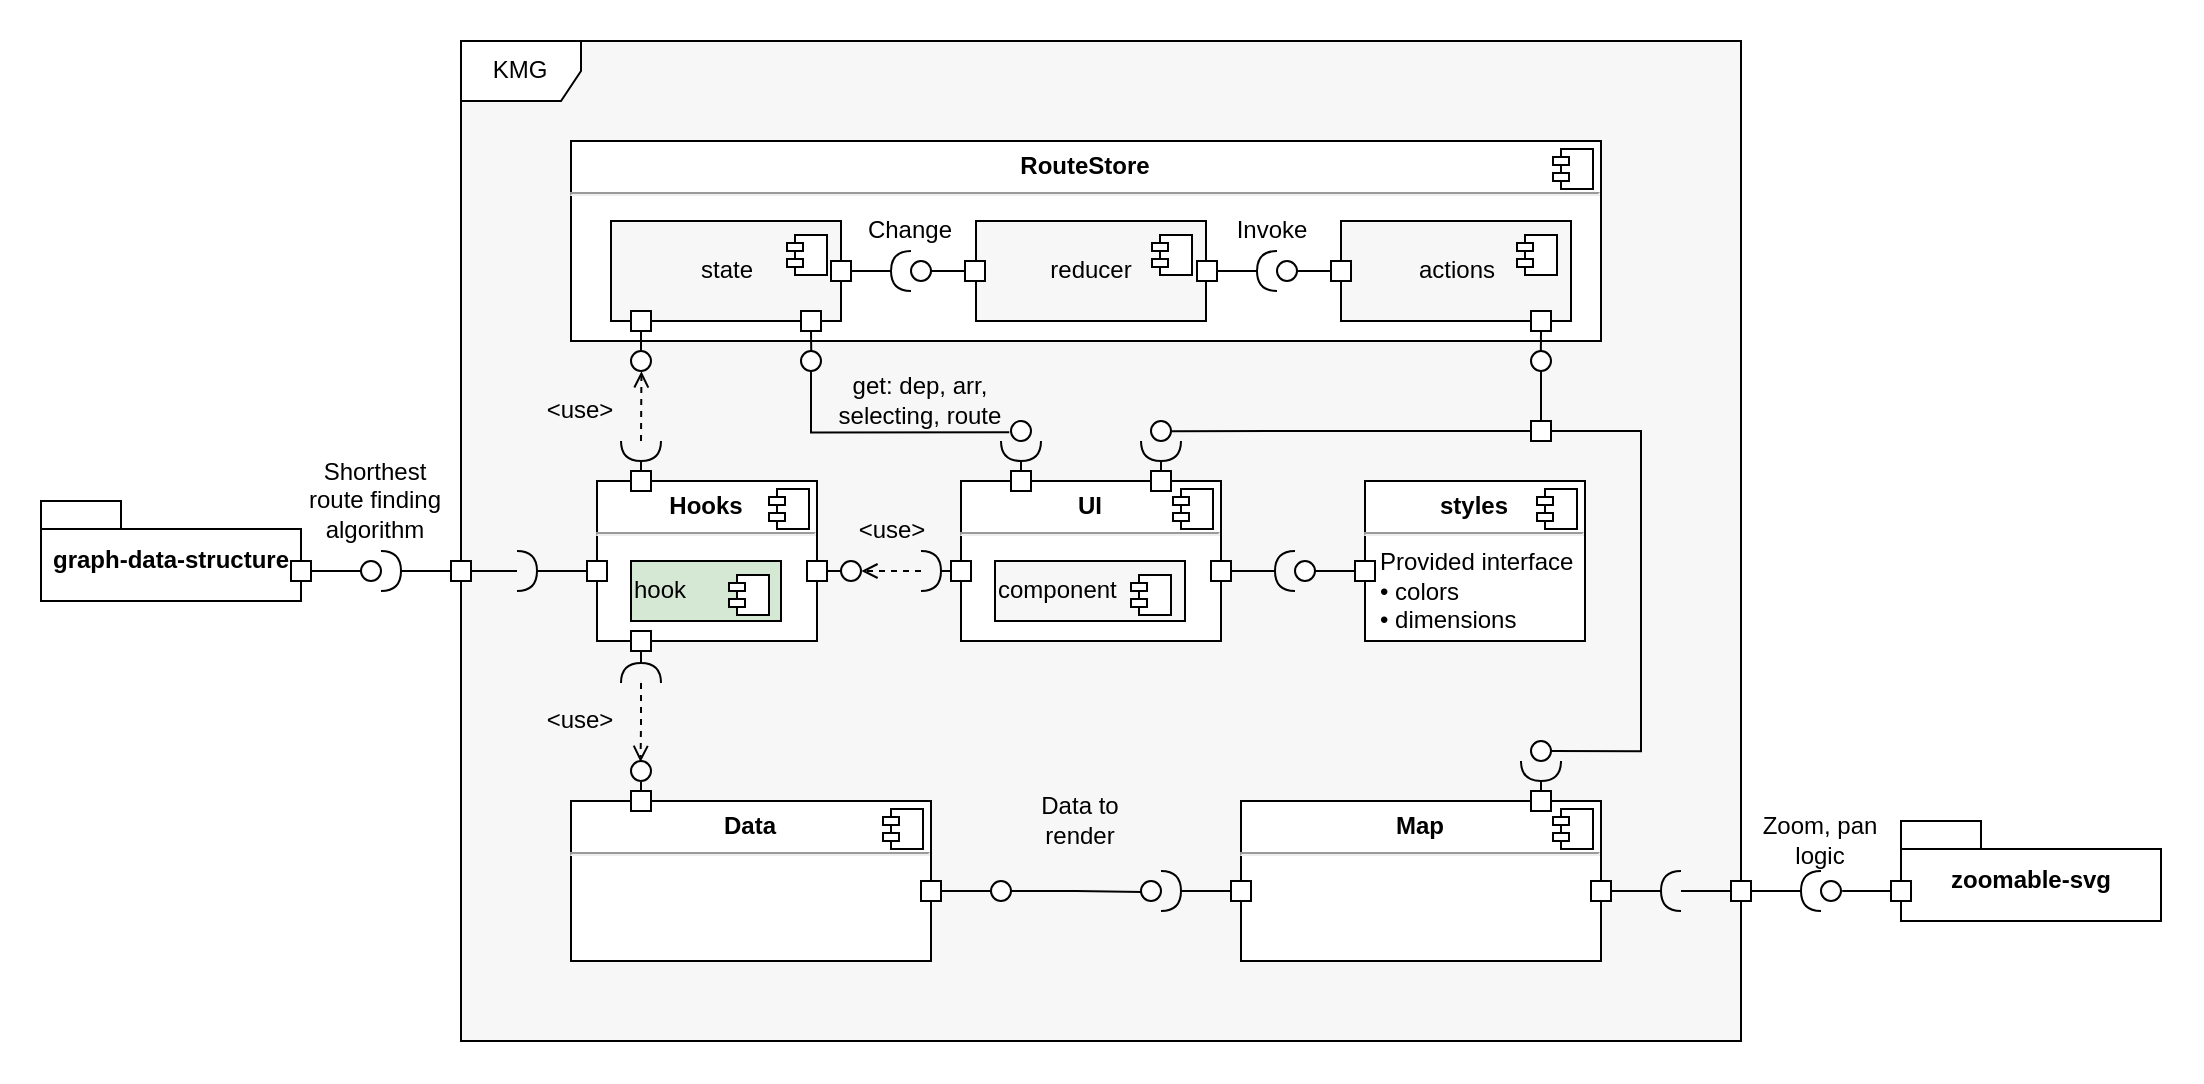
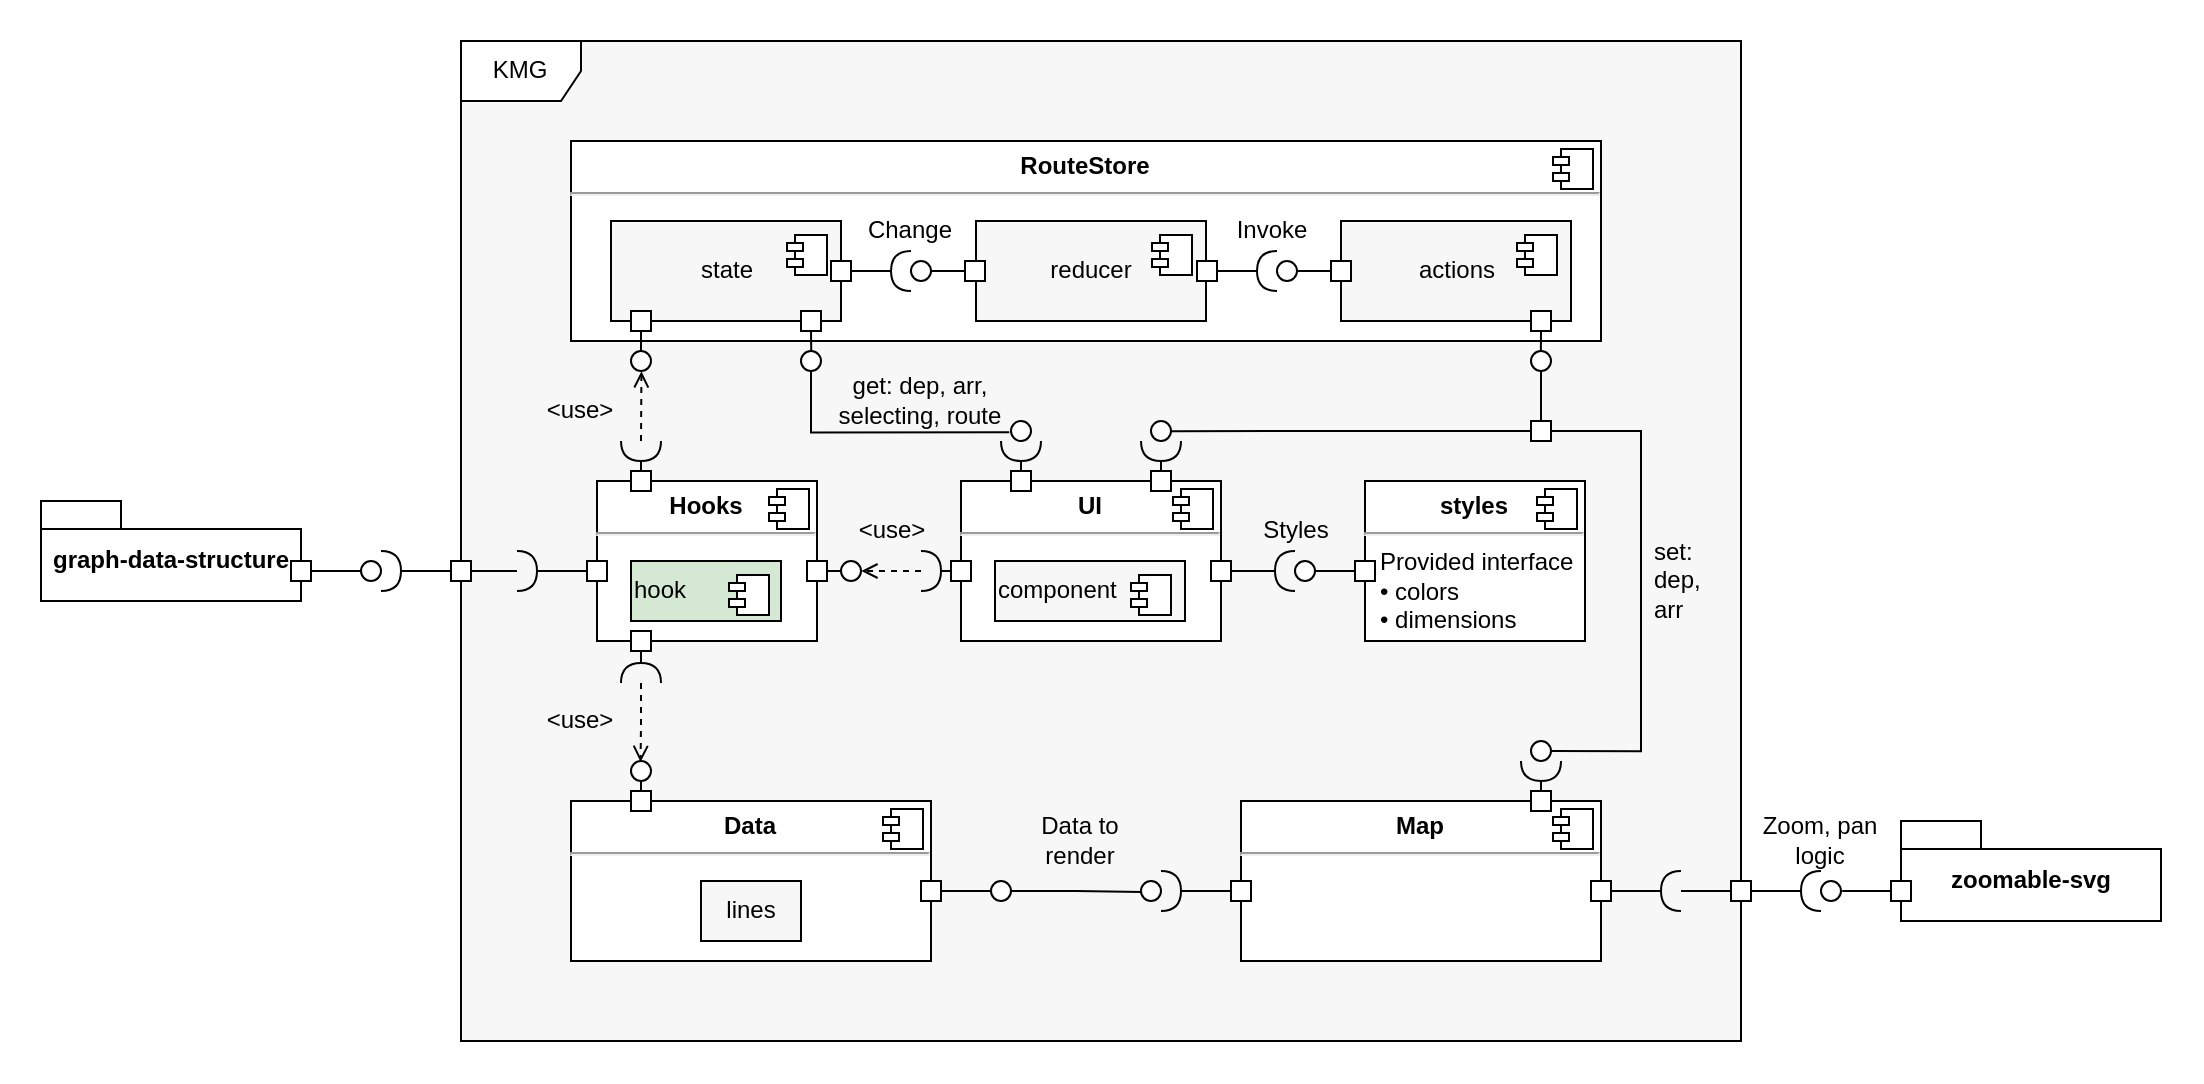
- <mxCell id="127" value="Shorthest route finding algorithm" style="text;html=1;strokeColor=none;fillColor=none;align=center;verticalAlign=middle;whiteSpace=wrap;rounded=0;" parent="1" vertex="1"><mxGeometry x="150" y="230" width="75" height="40" as="geometry" /></mxCell>
+ <mxCell id="110" value="Styles" style="text;html=1;strokeColor=none;fillColor=none;align=center;verticalAlign=middle;whiteSpace=wrap;rounded=0;" parent="1" vertex="1"><mxGeometry x="618" y="255" width="60" height="20" as="geometry" /></mxCell>
+ <mxCell id="96" value="set:&lt;br&gt;dep,&lt;br&gt;arr" style="text;html=1;strokeColor=none;fillColor=none;align=left;verticalAlign=middle;whiteSpace=wrap;rounded=0;" parent="1" vertex="1"><mxGeometry x="825" y="270" width="40" height="40" as="geometry" /></mxCell>
- <mxCell id="27" value="Data to render" style="text;html=1;strokeColor=none;fillColor=none;align=center;verticalAlign=middle;whiteSpace=wrap;rounded=0;" parent="1" vertex="1"><mxGeometry x="510" y="400" width="60" height="20" as="geometry" /></mxCell>
+ <mxCell id="27" value="Data to render" style="text;html=1;strokeColor=none;fillColor=none;align=center;verticalAlign=middle;whiteSpace=wrap;rounded=0;" parent="1" vertex="1"><mxGeometry x="510" y="410" width="60" height="20" as="geometry" /></mxCell>
+ <mxCell id="115" value="lines" style="html=1;dropTarget=0;fillColor=#F7F7F7;align=center;" parent="1" vertex="1"><mxGeometry x="350" y="440" width="50" height="30" as="geometry" /></mxCell>
